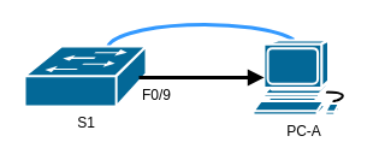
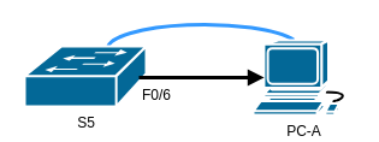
- <mxCell id="6" value="F0/9" style="text;html=1;align=center;verticalAlign=middle;whiteSpace=wrap;rounded=0;" vertex="1" parent="1"><mxGeometry x="100" y="64" width="60" height="30" as="geometry" /></mxCell>
+ <mxCell id="6" value="F0/6" style="text;html=1;align=center;verticalAlign=middle;whiteSpace=wrap;rounded=0;" vertex="1" parent="1"><mxGeometry x="100" y="64" width="60" height="30" as="geometry" /></mxCell>
- <mxCell id="3" value="S1" style="shape=mxgraph.cisco.switches.workgroup_switch;sketch=0;html=1;pointerEvents=1;dashed=0;fillColor=#036897;strokeColor=#ffffff;strokeWidth=2;verticalLabelPosition=bottom;verticalAlign=top;align=center;outlineConnect=0;" vertex="1" parent="1"><mxGeometry x="20" y="38" width="101" height="50" as="geometry" /></mxCell>
+ <mxCell id="3" value="S5" style="shape=mxgraph.cisco.switches.workgroup_switch;sketch=0;html=1;pointerEvents=1;dashed=0;fillColor=#036897;strokeColor=#ffffff;strokeWidth=2;verticalLabelPosition=bottom;verticalAlign=top;align=center;outlineConnect=0;" vertex="1" parent="1"><mxGeometry x="20" y="38" width="101" height="50" as="geometry" /></mxCell>
